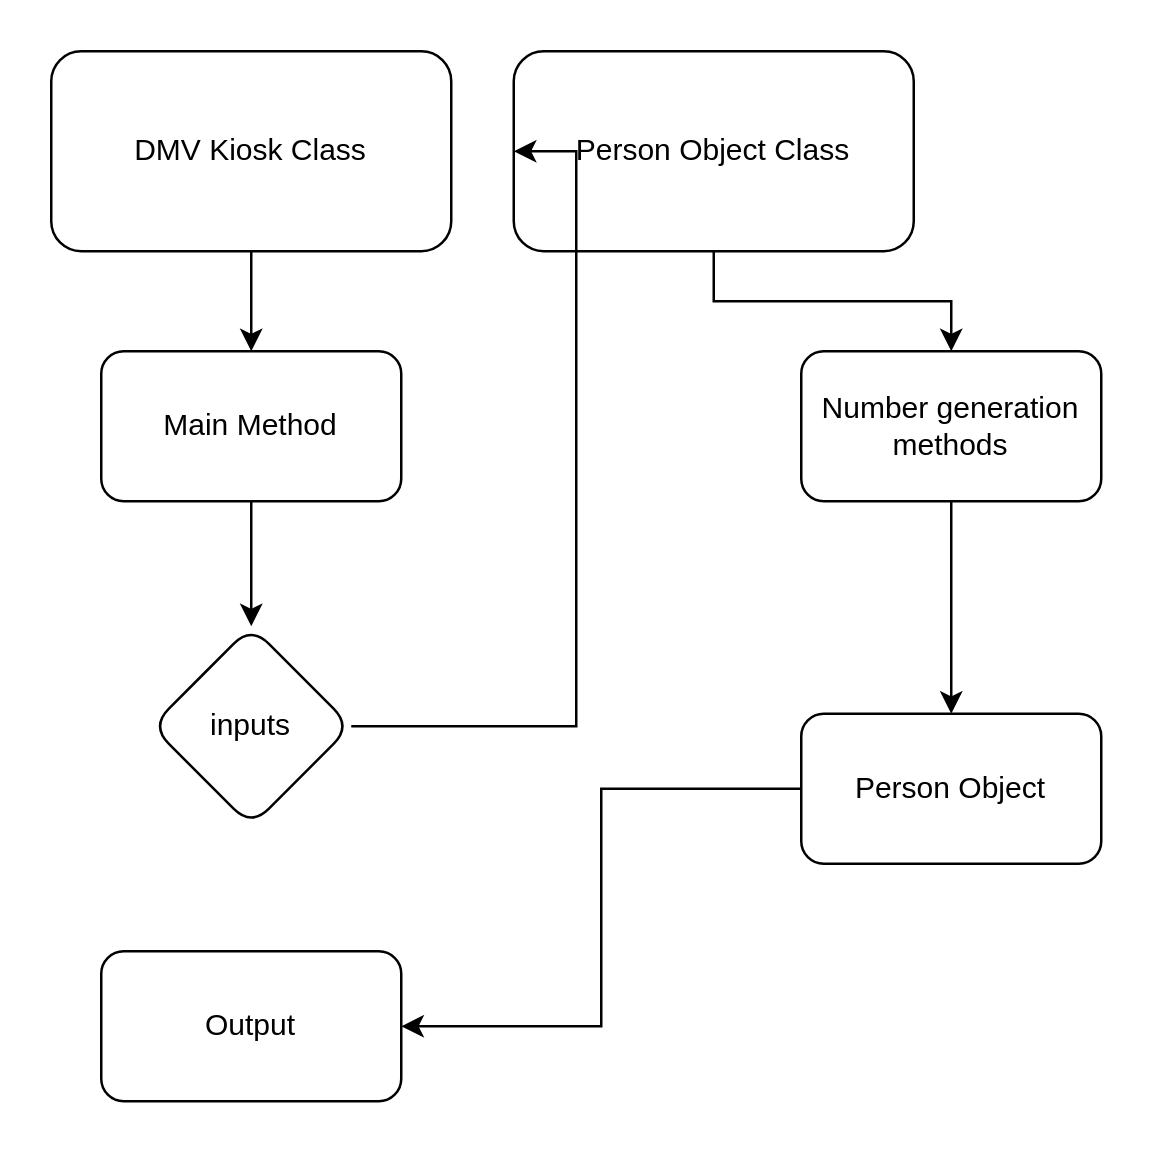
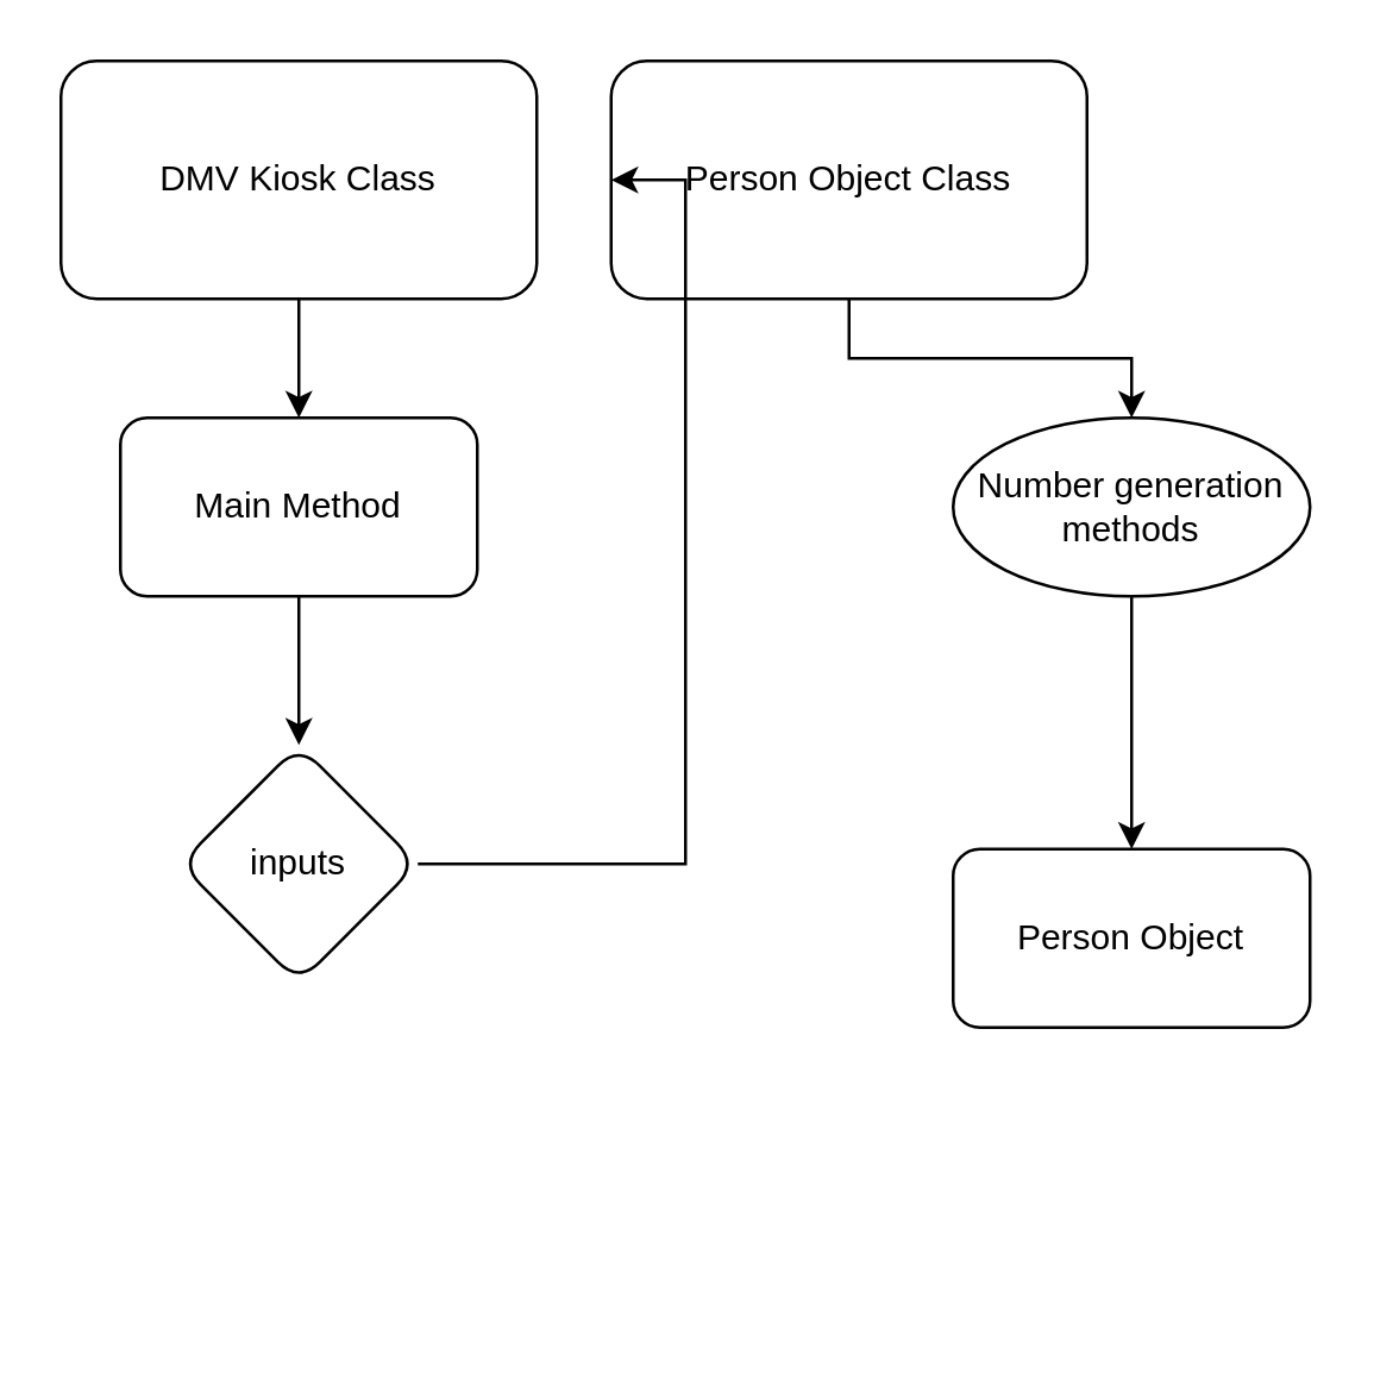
- <mxCell id="14" value="Number generation methods" style="rounded=1;whiteSpace=wrap;html=1;" vertex="1" parent="1"><mxGeometry x="320" y="140" width="120" height="60" as="geometry" /></mxCell>
+ <mxCell id="14" value="Number generation methods" style="ellipse;whiteSpace=wrap;html=1;" vertex="1" parent="1"><mxGeometry x="320" y="140" width="120" height="60" as="geometry" /></mxCell>
- <mxCell id="8" style="edgeStyle=orthogonalEdgeStyle;rounded=0;orthogonalLoop=1;jettySize=auto;html=1;entryX=1;entryY=0.5;entryDx=0;entryDy=0;" edge="1" parent="1" source="9" target="12"><mxGeometry relative="1" as="geometry" /></mxCell>
- <mxCell id="12" value="Output" style="rounded=1;whiteSpace=wrap;html=1;" vertex="1" parent="1"><mxGeometry x="40" y="380" width="120" height="60" as="geometry" /></mxCell>
